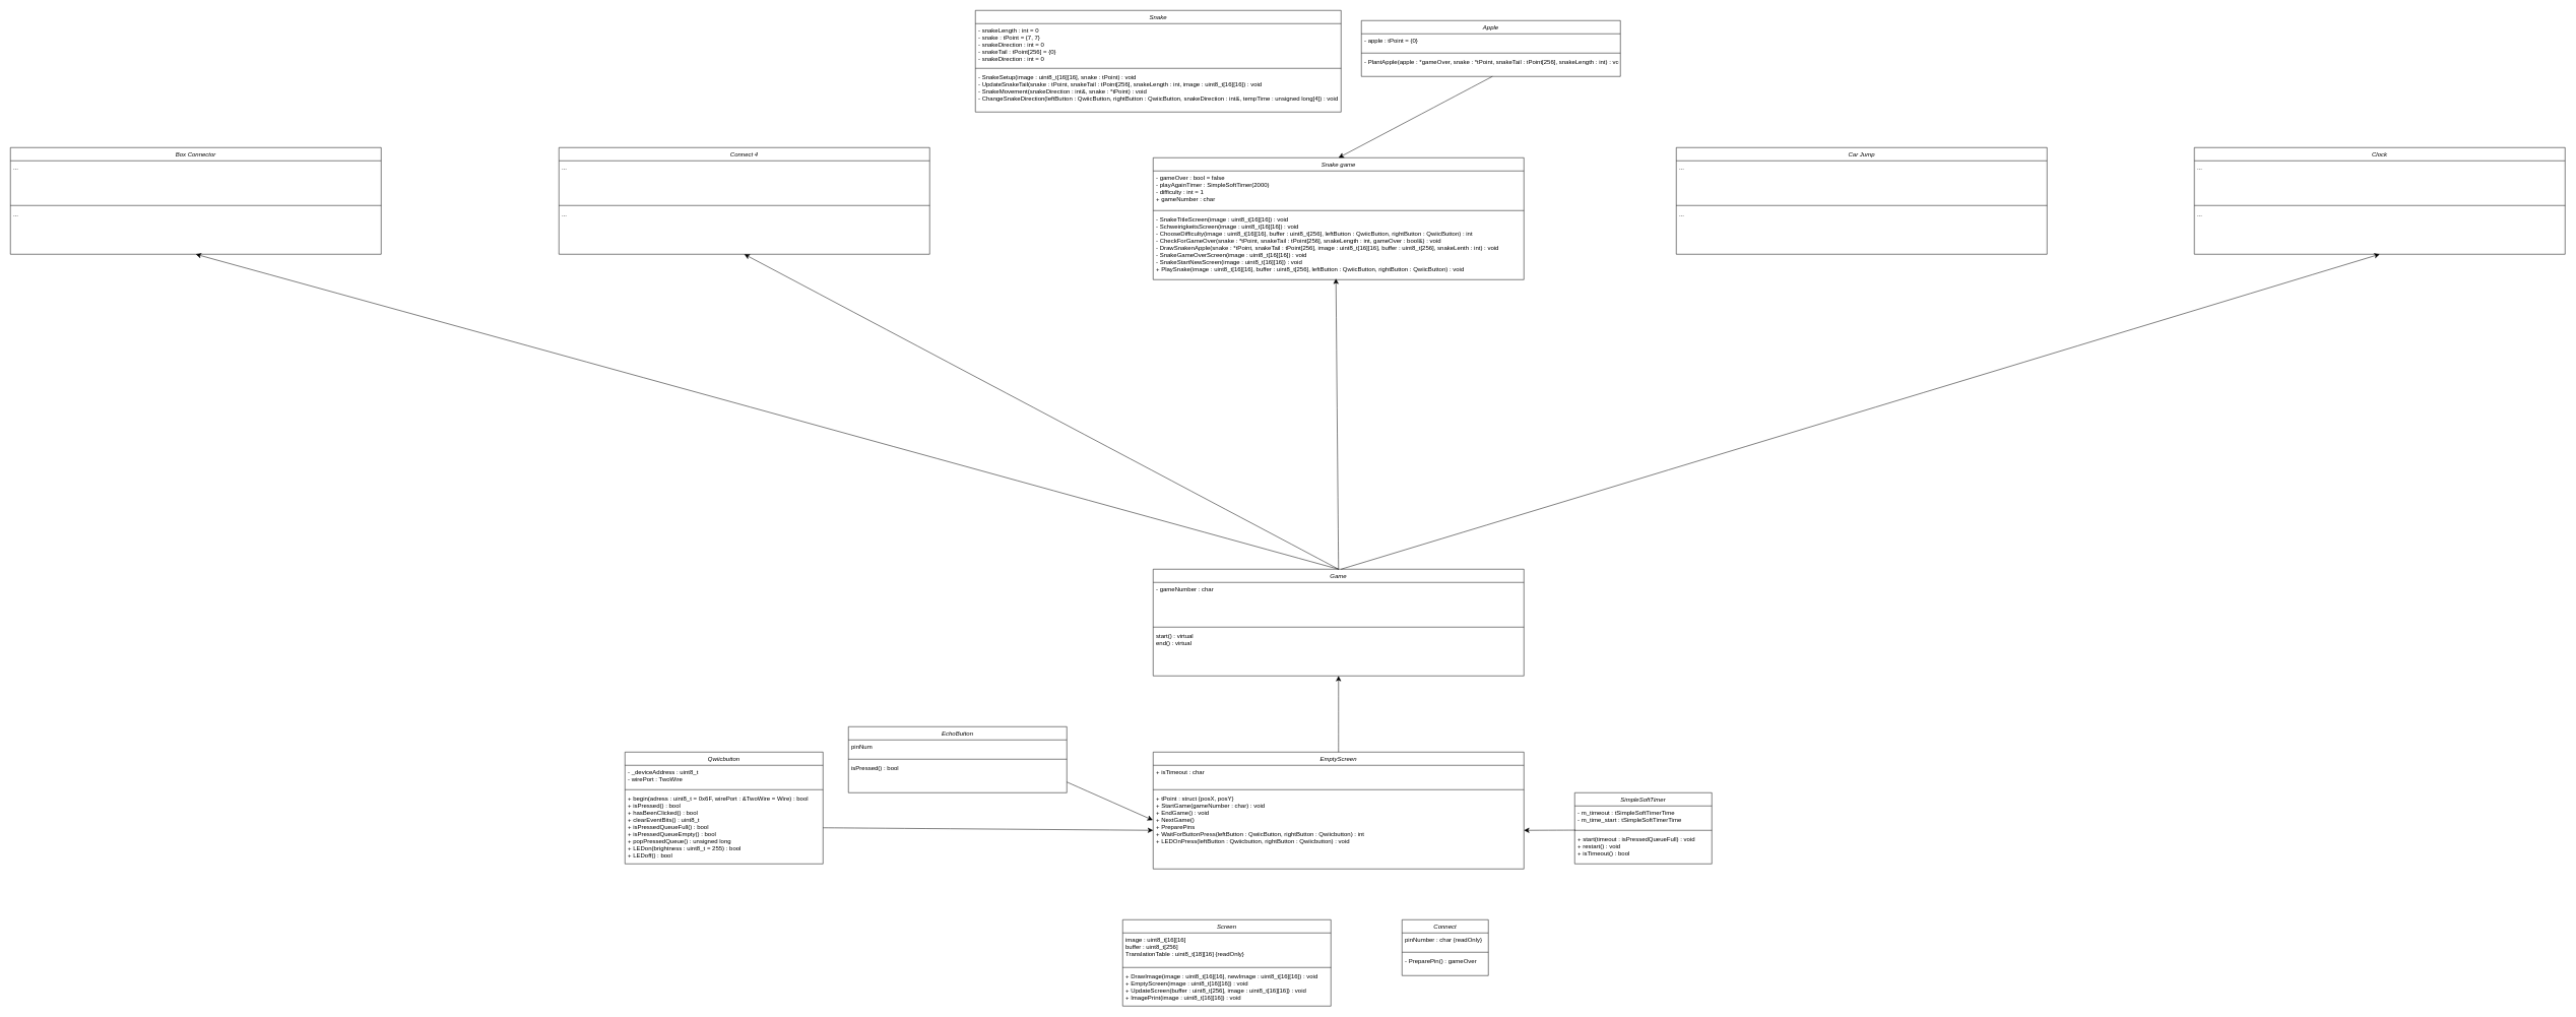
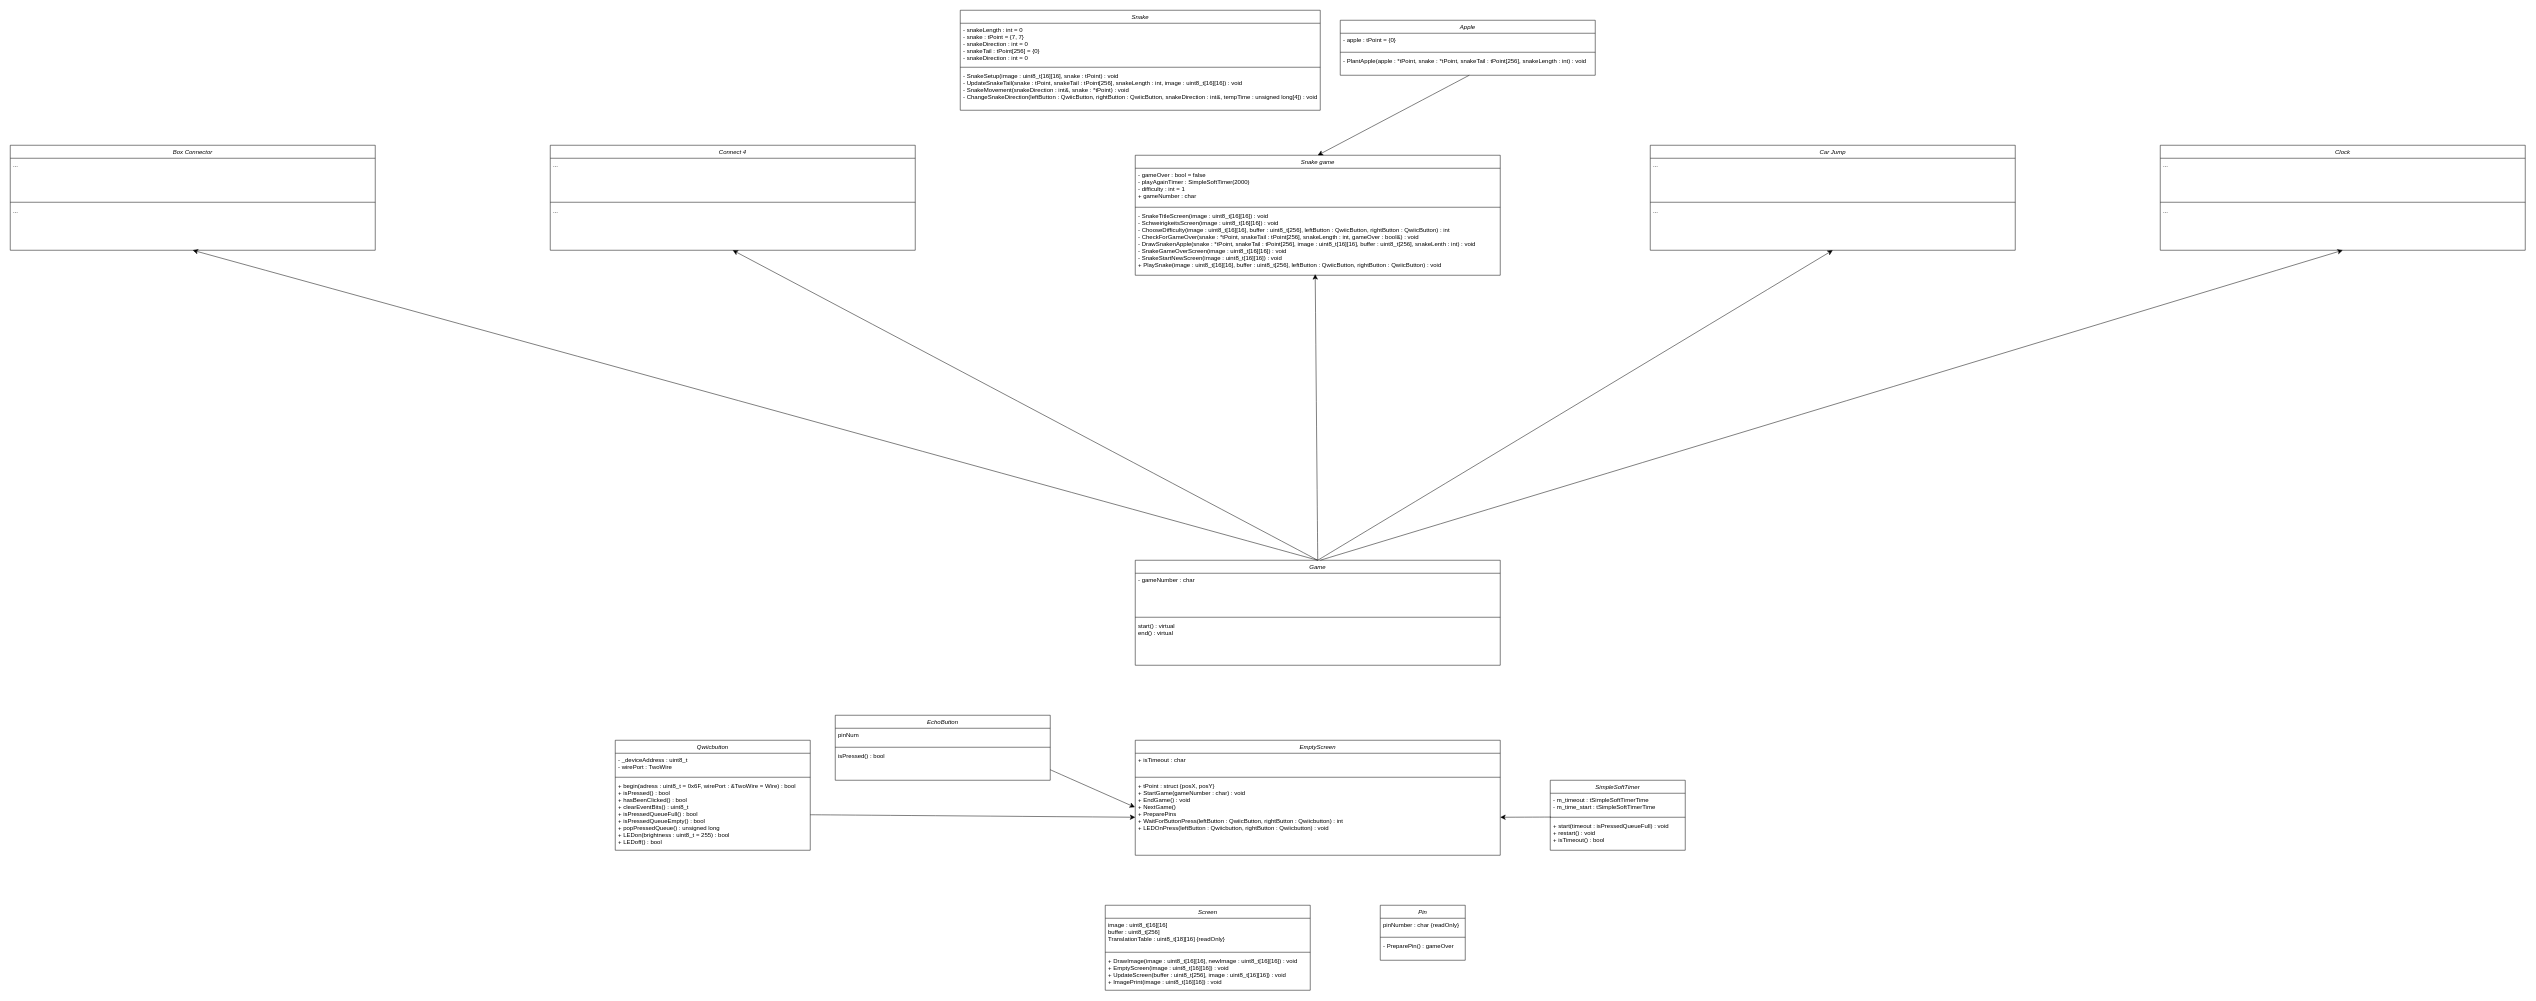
- <mxCell id="13" value="- PlantApple(apple : *gameOver, snake : *tPoint, snakeTail : tPoint[256], snakeLength : int) : void" style="text;align=left;verticalAlign=top;spacingLeft=4;spacingRight=4;overflow=hidden;rotatable=0;points=[[0,0.5],[1,0.5]];portConstraint=eastwest;" parent="10" vertex="1"><mxGeometry y="68" width="510" height="42" as="geometry" /></mxCell>
+ <mxCell id="13" value="- PlantApple(apple : *tPoint, snake : *tPoint, snakeTail : tPoint[256], snakeLength : int) : void" style="text;align=left;verticalAlign=top;spacingLeft=4;spacingRight=4;overflow=hidden;rotatable=0;points=[[0,0.5],[1,0.5]];portConstraint=eastwest;" parent="10" vertex="1"><mxGeometry y="68" width="510" height="42" as="geometry" /></mxCell>
+ <mxCell id="23" value="" style="edgeStyle=none;curved=1;rounded=0;orthogonalLoop=1;jettySize=auto;html=1;fontSize=12;startSize=8;endSize=8;exitX=0.5;exitY=0;exitDx=0;exitDy=0;entryX=0.5;entryY=1;entryDx=0;entryDy=0;" parent="1" source="24" target="29" edge="1"><mxGeometry relative="1" as="geometry" /></mxCell>
- <mxCell id="18" value="" style="edgeStyle=none;curved=1;rounded=0;orthogonalLoop=1;jettySize=auto;html=1;fontSize=12;startSize=8;endSize=8;exitX=0.5;exitY=0;exitDx=0;exitDy=0;" parent="1" source="14" target="24" edge="1"><mxGeometry relative="1" as="geometry"><mxPoint x="2630" y="1890" as="sourcePoint" /></mxGeometry></mxCell>
- <mxCell id="19" value="Connect" style="swimlane;fontStyle=2;align=center;verticalAlign=top;childLayout=stackLayout;horizontal=1;startSize=26;horizontalStack=0;resizeParent=1;resizeLast=0;collapsible=1;marginBottom=0;rounded=0;shadow=0;strokeWidth=1;" parent="1" vertex="1"><mxGeometry x="2760" y="1810" width="170" height="110" as="geometry"><mxRectangle x="230" y="140" width="160" height="26" as="alternateBounds" /></mxGeometry></mxCell>
+ <mxCell id="19" value="Pin" style="swimlane;fontStyle=2;align=center;verticalAlign=top;childLayout=stackLayout;horizontal=1;startSize=26;horizontalStack=0;resizeParent=1;resizeLast=0;collapsible=1;marginBottom=0;rounded=0;shadow=0;strokeWidth=1;" parent="1" vertex="1"><mxGeometry x="2760" y="1810" width="170" height="110" as="geometry"><mxRectangle x="230" y="140" width="160" height="26" as="alternateBounds" /></mxGeometry></mxCell>
